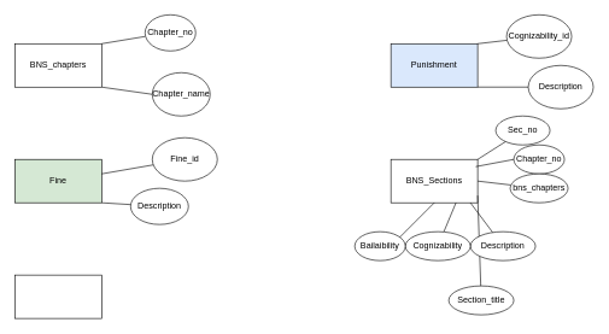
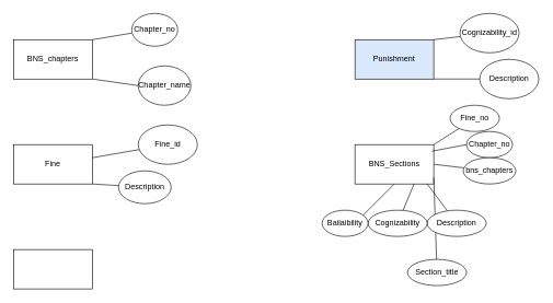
- <mxCell id="19" value="Sec_no" style="ellipse;whiteSpace=wrap;html=1;" vertex="1" parent="1"><mxGeometry x="685" y="160" width="75" height="40" as="geometry" /></mxCell>
+ <mxCell id="19" value="Fine_no" style="ellipse;whiteSpace=wrap;html=1;" vertex="1" parent="1"><mxGeometry x="685" y="160" width="75" height="40" as="geometry" /></mxCell>
- <mxCell id="12" value="Fine" style="rounded=0;whiteSpace=wrap;html=1;fillColor=#d5e8d4;" vertex="1" parent="1"><mxGeometry x="20" y="220" width="120" height="60" as="geometry" /></mxCell>
+ <mxCell id="12" value="Fine" style="rounded=0;whiteSpace=wrap;html=1;" vertex="1" parent="1"><mxGeometry x="20" y="220" width="120" height="60" as="geometry" /></mxCell>
